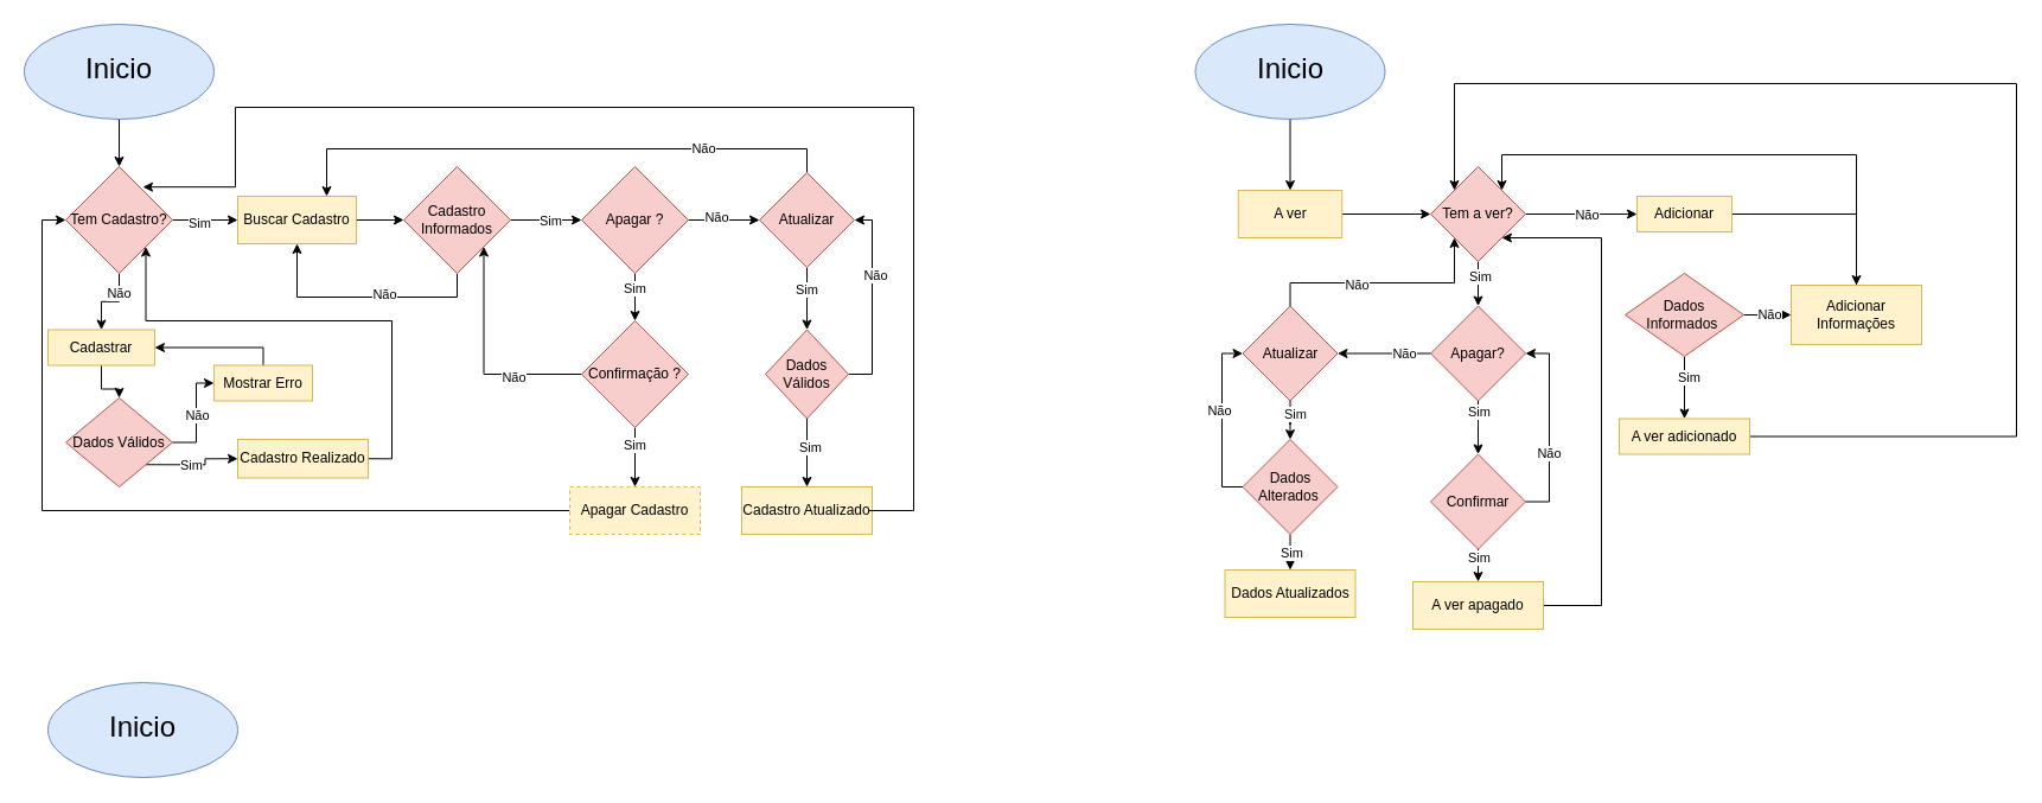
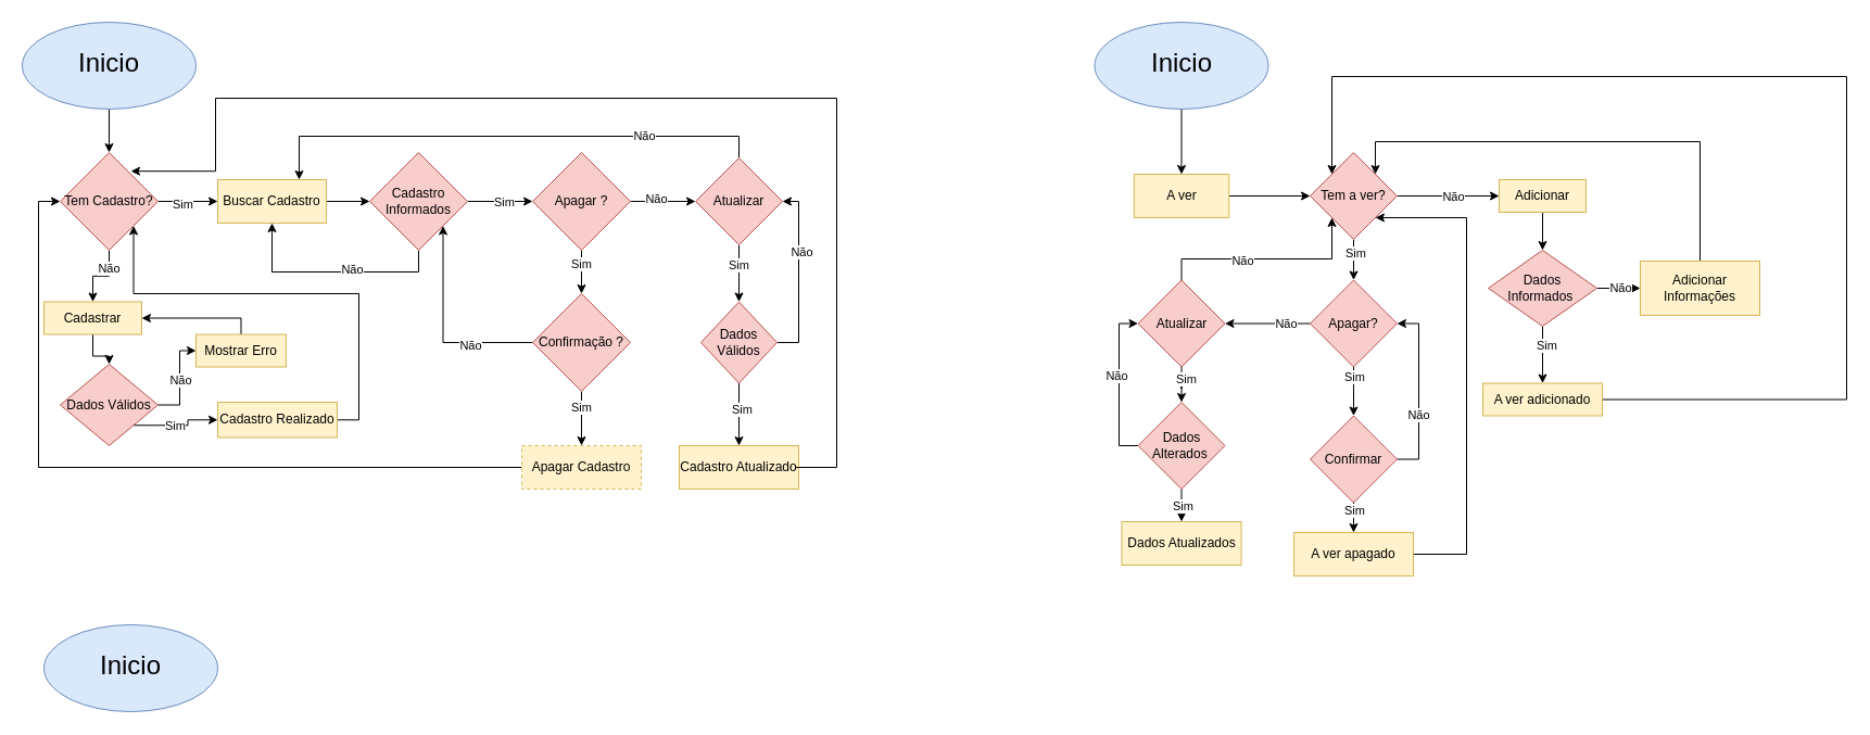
- <mxCell id="62" style="edgeStyle=orthogonalEdgeStyle;rounded=0;orthogonalLoop=1;jettySize=auto;html=1;" edge="1" parent="1" source="63" target="94"><mxGeometry relative="1" as="geometry" /></mxCell>
+ <mxCell id="62" style="edgeStyle=orthogonalEdgeStyle;rounded=0;orthogonalLoop=1;jettySize=auto;html=1;entryX=0.5;entryY=0;entryDx=0;entryDy=0;" edge="1" parent="1" source="63" target="89"><mxGeometry relative="1" as="geometry" /></mxCell>
